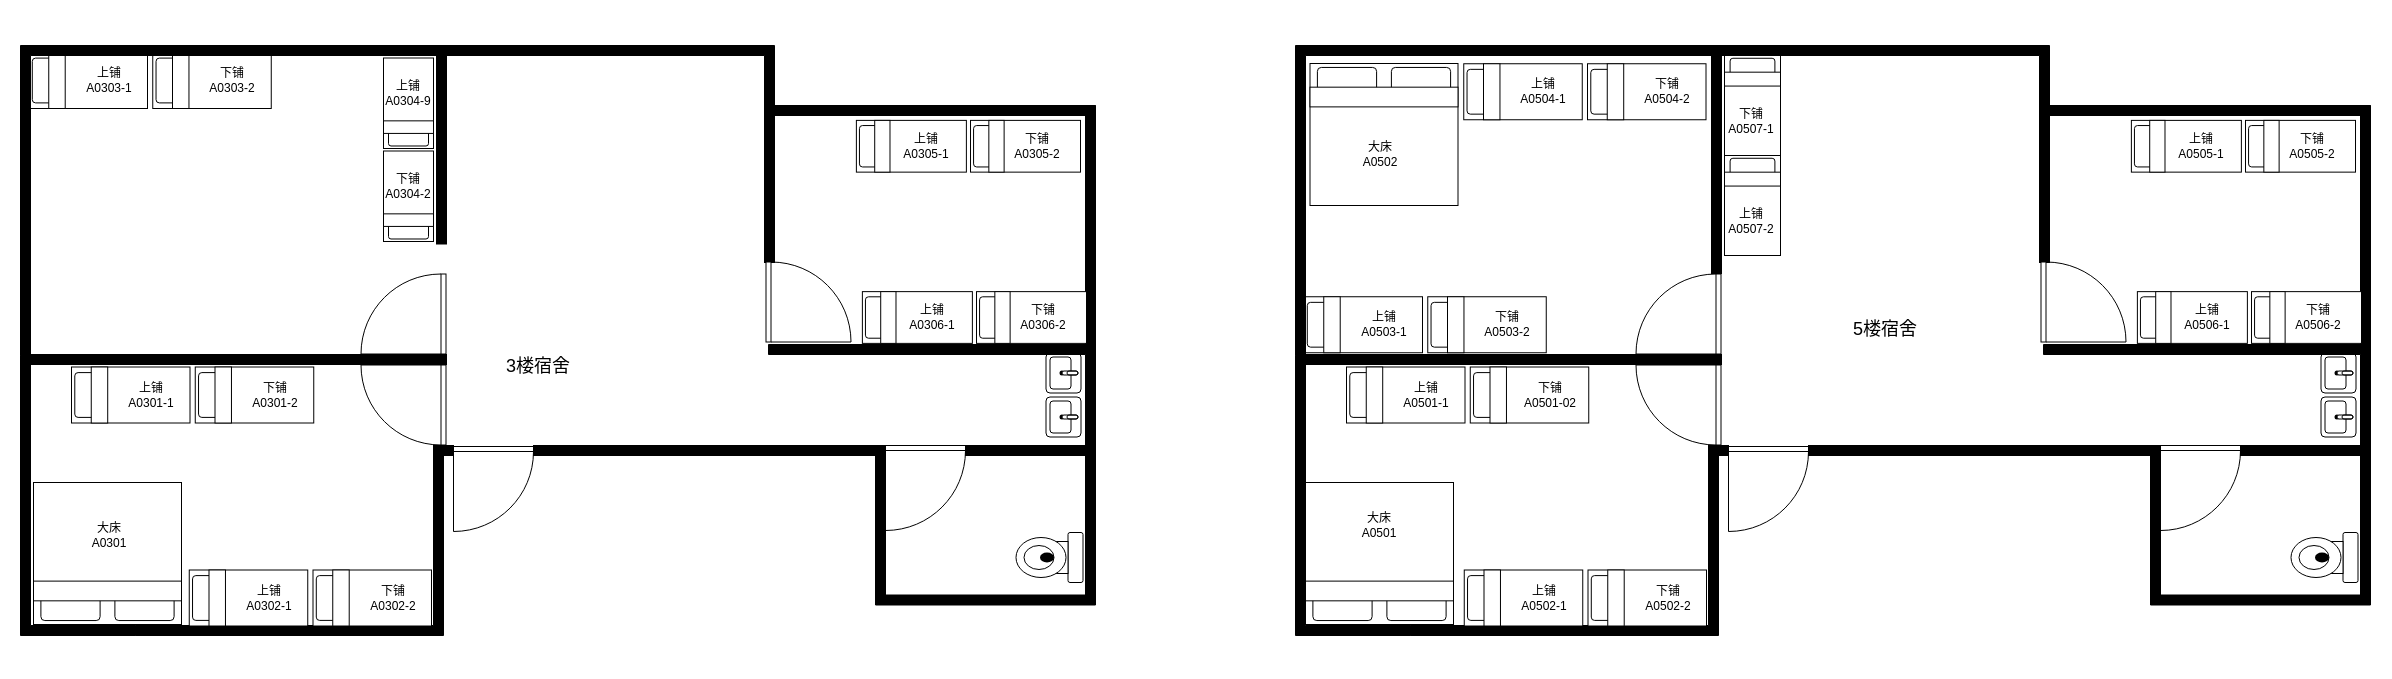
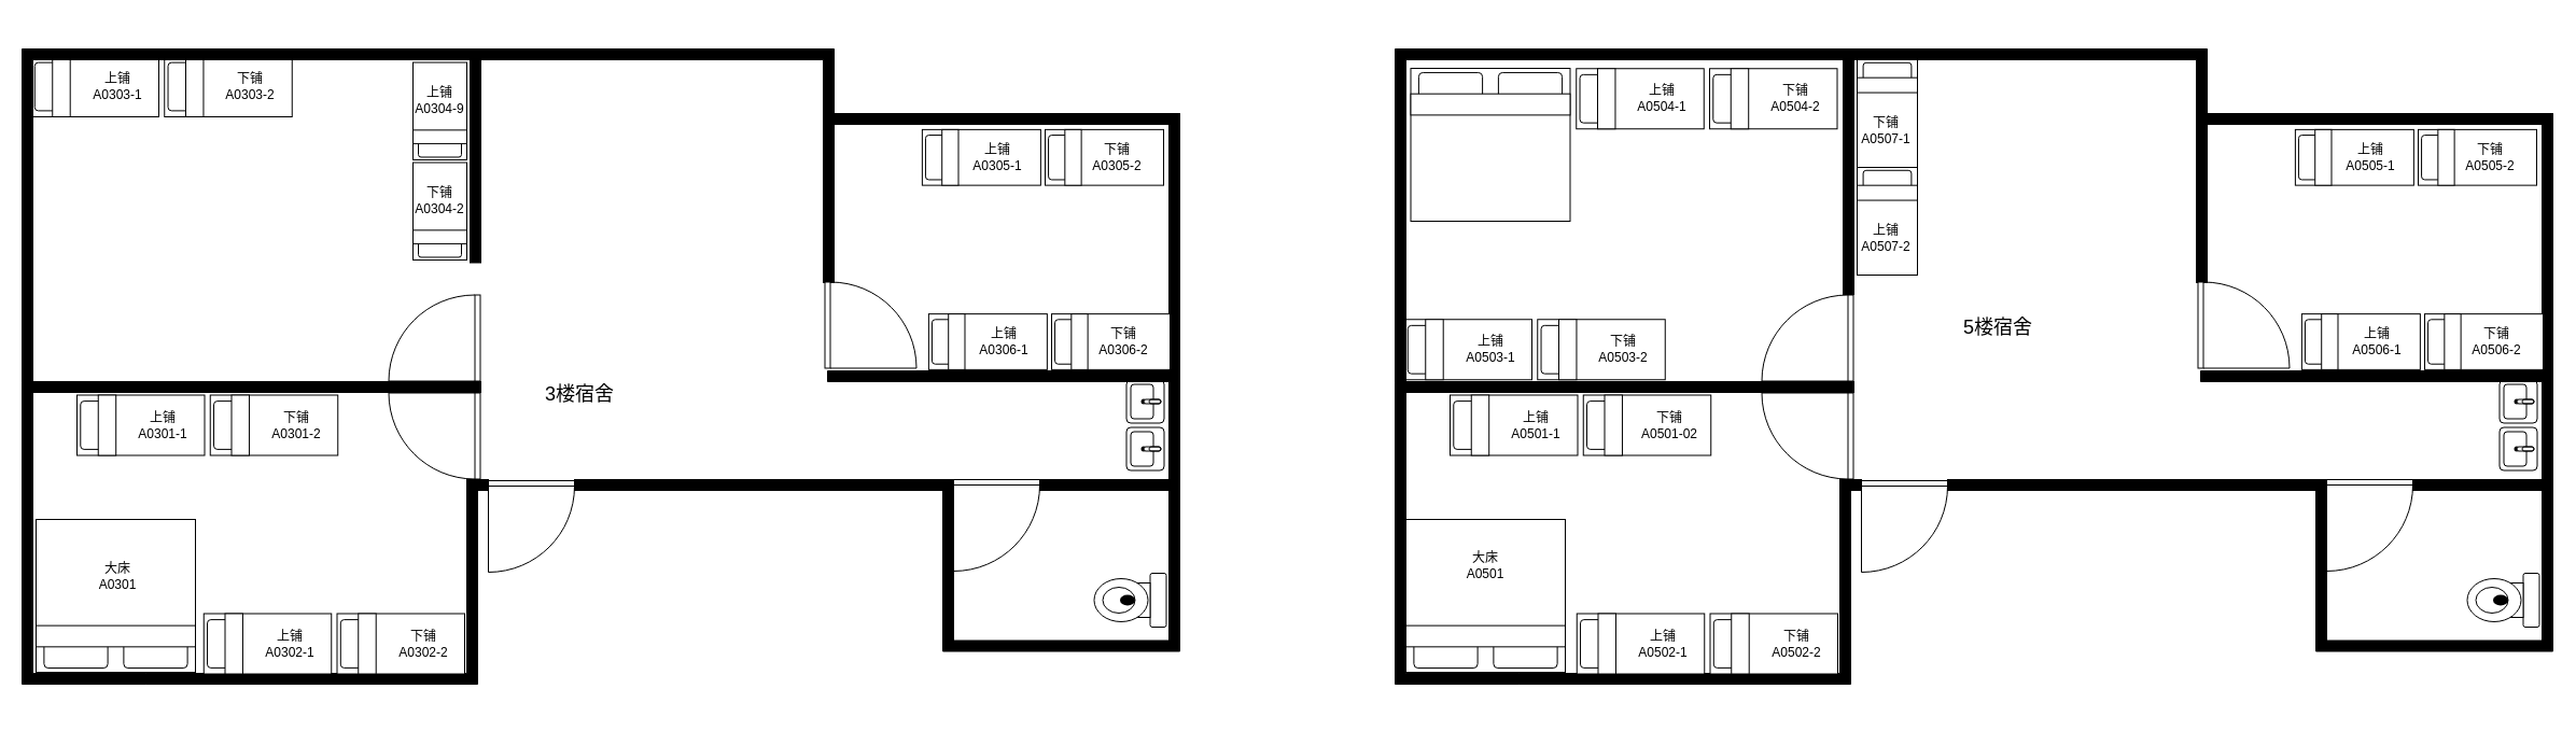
- <mxCell id="113" value="大床&lt;div&gt;A0502&lt;/div&gt;" style="text;html=1;align=center;verticalAlign=middle;whiteSpace=wrap;rounded=0;" parent="1" vertex="1"><mxGeometry x="1350" y="139.25" width="60" height="30" as="geometry" /></mxCell>
- <mxCell id="105" value="&lt;span style=&quot;font-size: 18px;&quot;&gt;5楼宿舍&lt;/span&gt;" style="text;html=1;align=center;verticalAlign=middle;whiteSpace=wrap;rounded=0;" parent="1" vertex="1"><mxGeometry x="1824.5" y="314" width="120" height="30" as="geometry" /></mxCell>
+ <mxCell id="105" value="&lt;span style=&quot;font-size: 18px;&quot;&gt;5楼宿舍&lt;/span&gt;" style="text;html=1;align=center;verticalAlign=middle;whiteSpace=wrap;rounded=0;" parent="1" vertex="1"><mxGeometry x="1794.5" y="289" width="120" height="30" as="geometry" /></mxCell>
